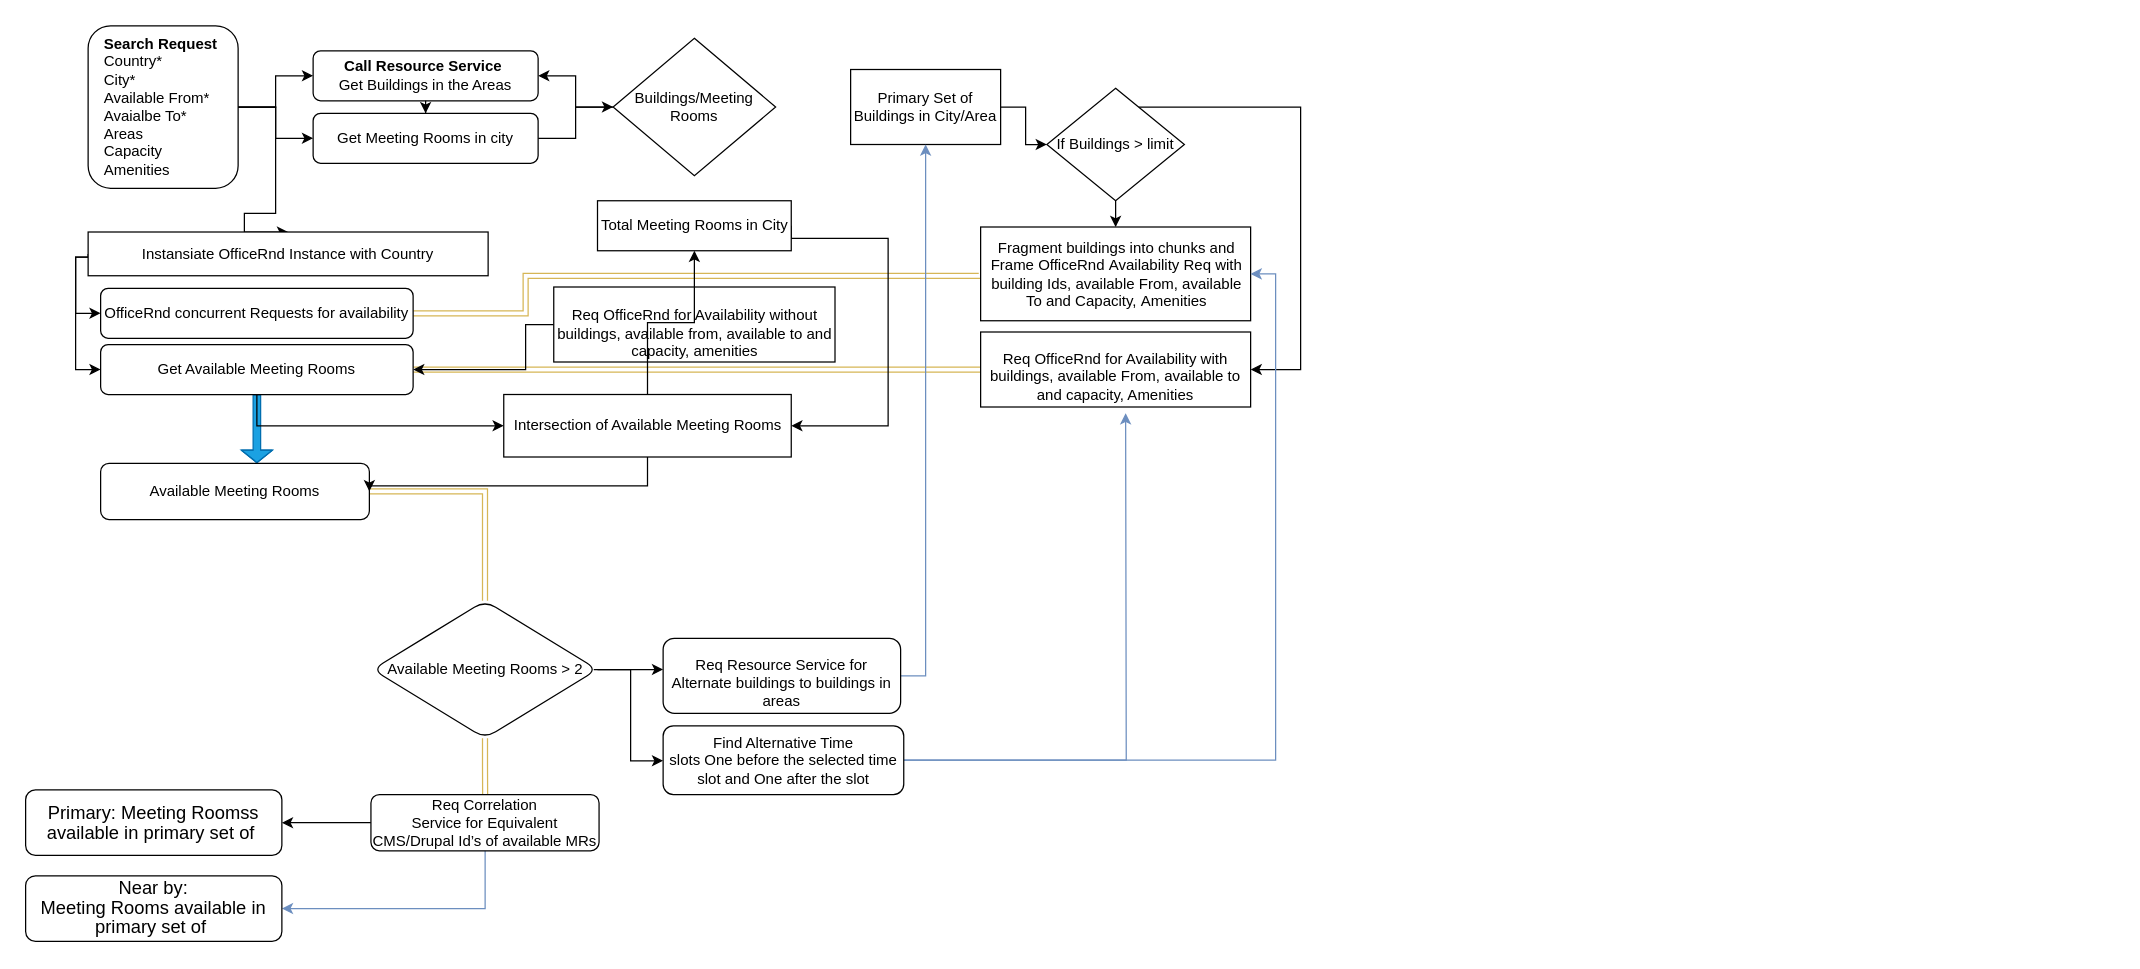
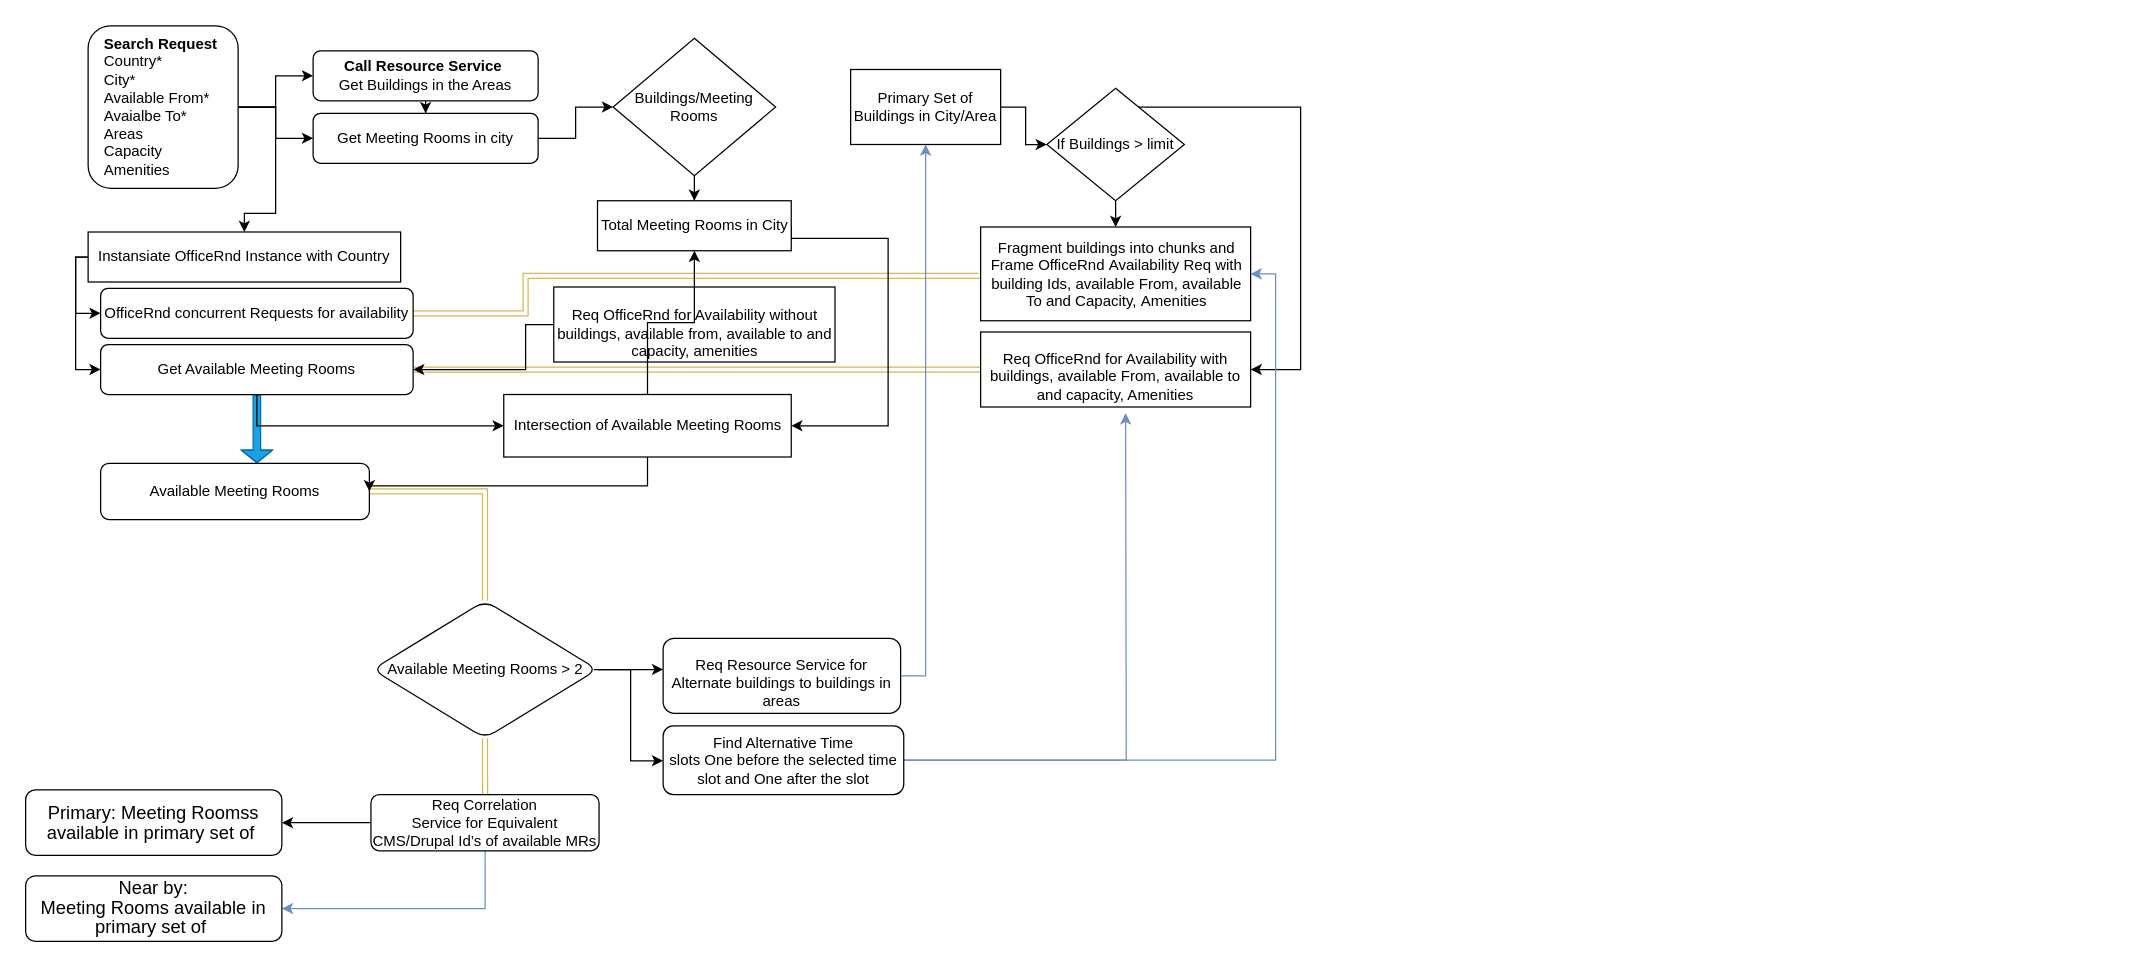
- <mxCell id="14" value="" style="edgeStyle=orthogonalEdgeStyle;rounded=0;orthogonalLoop=1;jettySize=auto;html=1;" edge="1" parent="1" source="15" target="3"><mxGeometry relative="1" as="geometry" /></mxCell>
+ <mxCell id="14" value="" style="edgeStyle=orthogonalEdgeStyle;rounded=0;orthogonalLoop=1;jettySize=auto;html=1;" edge="1" parent="1" source="15" target="35"><mxGeometry relative="1" as="geometry" /></mxCell>
- <mxCell id="27" value="Instansiate OfficeRnd Instance with Country" style="rounded=0;whiteSpace=wrap;html=1;" vertex="1" parent="1"><mxGeometry x="70" y="185" width="320" height="35" as="geometry" /></mxCell>
+ <mxCell id="27" value="Instansiate OfficeRnd Instance with Country" style="rounded=0;whiteSpace=wrap;html=1;" vertex="1" parent="1"><mxGeometry x="70" y="185" width="250" height="40" as="geometry" /></mxCell>
